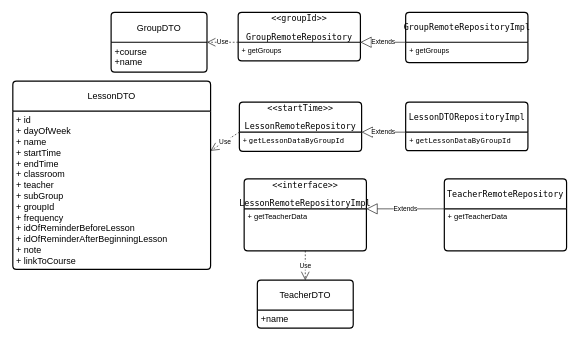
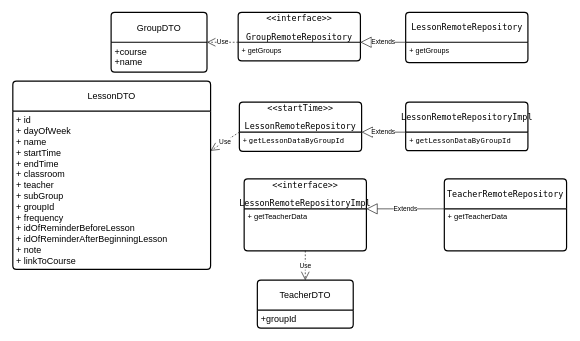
- <mxCell id="2" value="&lt;pre style=&quot;font-family: &amp;quot;Fira Code&amp;quot;, monospace;&quot;&gt;&lt;font style=&quot;color: rgb(0, 0, 0);&quot;&gt;&amp;lt;&amp;lt;groupId&amp;gt;&amp;gt;&lt;/font&gt;&lt;/pre&gt;&lt;pre style=&quot;font-family: &amp;quot;Fira Code&amp;quot;, monospace;&quot;&gt;&lt;font style=&quot;color: rgb(0, 0, 0);&quot;&gt;GroupRemoteRepository&lt;/font&gt;&lt;/pre&gt;" style="swimlane;childLayout=stackLayout;horizontal=1;startSize=50;horizontalStack=0;rounded=1;fontSize=14;fontStyle=0;strokeWidth=2;resizeParent=0;resizeLast=1;shadow=0;dashed=0;align=center;arcSize=4;whiteSpace=wrap;html=1;" parent="1" vertex="1"><mxGeometry x="396" y="20" width="204" height="81" as="geometry" /></mxCell>
+ <mxCell id="2" value="&lt;pre style=&quot;font-family: &amp;quot;Fira Code&amp;quot;, monospace;&quot;&gt;&lt;font style=&quot;color: rgb(0, 0, 0);&quot;&gt;&amp;lt;&amp;lt;interface&amp;gt;&amp;gt;&lt;/font&gt;&lt;/pre&gt;&lt;pre style=&quot;font-family: &amp;quot;Fira Code&amp;quot;, monospace;&quot;&gt;&lt;font style=&quot;color: rgb(0, 0, 0);&quot;&gt;GroupRemoteRepository&lt;/font&gt;&lt;/pre&gt;" style="swimlane;childLayout=stackLayout;horizontal=1;startSize=50;horizontalStack=0;rounded=1;fontSize=14;fontStyle=0;strokeWidth=2;resizeParent=0;resizeLast=1;shadow=0;dashed=0;align=center;arcSize=4;whiteSpace=wrap;html=1;" parent="1" vertex="1"><mxGeometry x="396" y="20" width="204" height="81" as="geometry" /></mxCell>
- <mxCell id="14" value="&lt;pre style=&quot;font-family: &amp;quot;Fira Code&amp;quot;, monospace;&quot;&gt;GroupRemoteRepositoryImpl&lt;/pre&gt;" style="swimlane;childLayout=stackLayout;horizontal=1;startSize=50;horizontalStack=0;rounded=1;fontSize=14;fontStyle=0;strokeWidth=2;resizeParent=0;resizeLast=1;shadow=0;dashed=0;align=center;arcSize=4;whiteSpace=wrap;html=1;" parent="1" vertex="1"><mxGeometry x="675.5" y="20" width="204" height="84" as="geometry" /></mxCell>
+ <mxCell id="14" value="&lt;pre style=&quot;font-family: &amp;quot;Fira Code&amp;quot;, monospace;&quot;&gt;LessonRemoteRepository&lt;/pre&gt;" style="swimlane;childLayout=stackLayout;horizontal=1;startSize=50;horizontalStack=0;rounded=1;fontSize=14;fontStyle=0;strokeWidth=2;resizeParent=0;resizeLast=1;shadow=0;dashed=0;align=center;arcSize=4;whiteSpace=wrap;html=1;" parent="1" vertex="1"><mxGeometry x="675.5" y="20" width="204" height="84" as="geometry" /></mxCell>
- <mxCell id="11" value="&lt;pre style=&quot;font-family: &amp;quot;Fira Code&amp;quot;, monospace;&quot;&gt;&lt;font style=&quot;background-color: transparent; white-space: normal; color: rgb(0, 0, 0);&quot;&gt;LessonDTO&lt;/font&gt;&lt;span style=&quot;background-color: transparent; color: light-dark(rgb(0, 0, 0), rgb(255, 255, 255)); white-space: normal;&quot;&gt;RepositoryImpl&lt;/span&gt;&lt;/pre&gt;" style="swimlane;childLayout=stackLayout;horizontal=1;startSize=50;horizontalStack=0;rounded=1;fontSize=14;fontStyle=0;strokeWidth=2;resizeParent=0;resizeLast=1;shadow=0;dashed=0;align=center;arcSize=4;whiteSpace=wrap;html=1;" parent="1" vertex="1"><mxGeometry x="675.5" y="170" width="204" height="81" as="geometry" /></mxCell>
+ <mxCell id="11" value="&lt;pre style=&quot;font-family: &amp;quot;Fira Code&amp;quot;, monospace;&quot;&gt;&lt;font style=&quot;background-color: transparent; white-space: normal; color: rgb(0, 0, 0);&quot;&gt;LessonRemote&lt;/font&gt;&lt;span style=&quot;background-color: transparent; color: light-dark(rgb(0, 0, 0), rgb(255, 255, 255)); white-space: normal;&quot;&gt;RepositoryImpl&lt;/span&gt;&lt;/pre&gt;" style="swimlane;childLayout=stackLayout;horizontal=1;startSize=50;horizontalStack=0;rounded=1;fontSize=14;fontStyle=0;strokeWidth=2;resizeParent=0;resizeLast=1;shadow=0;dashed=0;align=center;arcSize=4;whiteSpace=wrap;html=1;" parent="1" vertex="1"><mxGeometry x="675.5" y="170" width="204" height="81" as="geometry" /></mxCell>
- <mxCell id="20" value="+name" style="align=left;strokeColor=none;fillColor=none;spacingLeft=4;spacingRight=4;fontSize=15;verticalAlign=top;resizable=0;rotatable=0;part=1;html=1;whiteSpace=wrap;" parent="19" vertex="1"><mxGeometry y="50" width="160" height="30" as="geometry" /></mxCell>
+ <mxCell id="20" value="+groupId" style="align=left;strokeColor=none;fillColor=none;spacingLeft=4;spacingRight=4;fontSize=15;verticalAlign=top;resizable=0;rotatable=0;part=1;html=1;whiteSpace=wrap;" parent="19" vertex="1"><mxGeometry y="50" width="160" height="30" as="geometry" /></mxCell>
